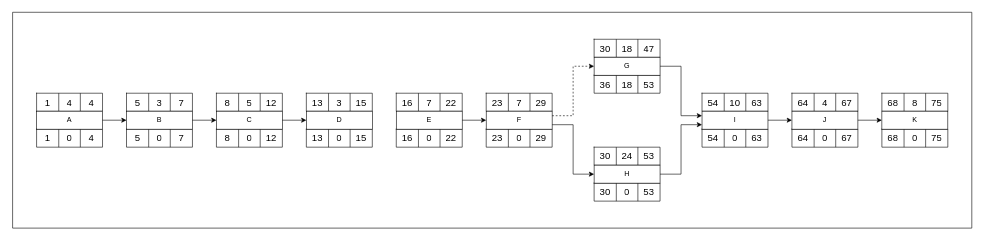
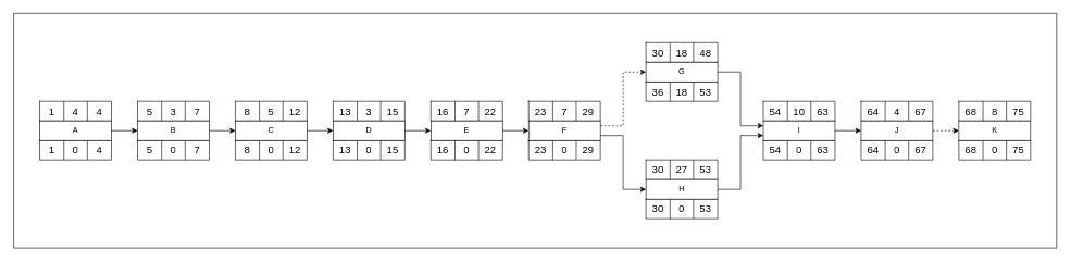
- <mxCell id="80" value="47" style="shape=partialRectangle;html=1;whiteSpace=wrap;connectable=0;strokeColor=inherit;overflow=hidden;fillColor=none;top=0;left=0;bottom=0;right=0;pointerEvents=1;fontSize=16;" vertex="1" parent="77"><mxGeometry x="73" width="37" height="30" as="geometry"><mxRectangle width="37" height="30" as="alternateBounds" /></mxGeometry></mxCell>
+ <mxCell id="80" value="48" style="shape=partialRectangle;html=1;whiteSpace=wrap;connectable=0;strokeColor=inherit;overflow=hidden;fillColor=none;top=0;left=0;bottom=0;right=0;pointerEvents=1;fontSize=16;" vertex="1" parent="77"><mxGeometry x="73" width="37" height="30" as="geometry"><mxRectangle width="37" height="30" as="alternateBounds" /></mxGeometry></mxCell>
+ <mxCell id="138" style="edgeStyle=orthogonalEdgeStyle;rounded=0;orthogonalLoop=1;jettySize=auto;html=1;entryX=0;entryY=0.5;entryDx=0;entryDy=0;" edge="1" parent="2" source="50" target="38"><mxGeometry relative="1" as="geometry" /></mxCell>
- <mxCell id="145" style="edgeStyle=orthogonalEdgeStyle;rounded=0;orthogonalLoop=1;jettySize=auto;html=1;entryX=0;entryY=0.5;entryDx=0;entryDy=0;" edge="1" parent="2" source="122" target="134"><mxGeometry relative="1" as="geometry" /></mxCell>
+ <mxCell id="145" style="edgeStyle=orthogonalEdgeStyle;rounded=0;orthogonalLoop=1;jettySize=auto;html=1;entryX=0;entryY=0.5;entryDx=0;entryDy=0;dashed=1;" edge="1" parent="2" source="122" target="134"><mxGeometry relative="1" as="geometry" /></mxCell>
- <mxCell id="91" value="24" style="shape=partialRectangle;html=1;whiteSpace=wrap;connectable=0;strokeColor=inherit;overflow=hidden;fillColor=none;top=0;left=0;bottom=0;right=0;pointerEvents=1;fontSize=16;" vertex="1" parent="89"><mxGeometry x="37" width="36" height="30" as="geometry"><mxRectangle width="36" height="30" as="alternateBounds" /></mxGeometry></mxCell>
+ <mxCell id="91" value="27" style="shape=partialRectangle;html=1;whiteSpace=wrap;connectable=0;strokeColor=inherit;overflow=hidden;fillColor=none;top=0;left=0;bottom=0;right=0;pointerEvents=1;fontSize=16;" vertex="1" parent="89"><mxGeometry x="37" width="36" height="30" as="geometry"><mxRectangle width="36" height="30" as="alternateBounds" /></mxGeometry></mxCell>
